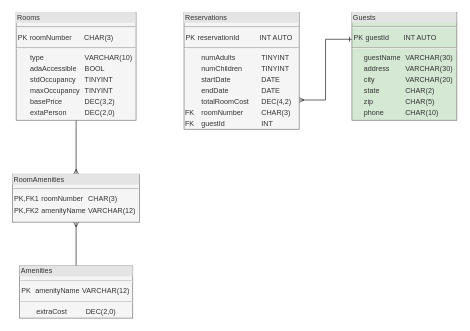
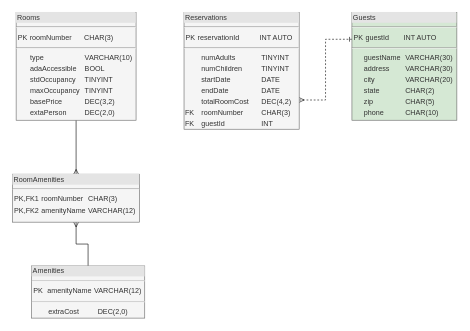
- <mxCell id="4" style="edgeStyle=orthogonalEdgeStyle;rounded=0;orthogonalLoop=1;jettySize=auto;html=1;exitX=0;exitY=0.25;exitDx=0;exitDy=0;entryX=1;entryY=0.75;entryDx=0;entryDy=0;endArrow=ERmany;endFill=0;startArrow=ERone;startFill=0;" edge="1" parent="1" source="5" target="6"><mxGeometry relative="1" as="geometry" /></mxCell>
+ <mxCell id="4" style="edgeStyle=orthogonalEdgeStyle;rounded=0;orthogonalLoop=1;jettySize=auto;html=1;exitX=0;exitY=0.25;exitDx=0;exitDy=0;entryX=1;entryY=0.75;entryDx=0;entryDy=0;endArrow=ERmany;endFill=0;startArrow=ERone;startFill=0;dashed=1;" edge="1" parent="1" source="5" target="6"><mxGeometry relative="1" as="geometry" /></mxCell>
- <mxCell id="8" value="&lt;div style=&quot;box-sizing: border-box ; width: 100% ; background: #e4e4e4 ; padding: 2px&quot;&gt;Amenities&lt;/div&gt;&lt;hr&gt;&lt;table&gt;&lt;tbody&gt;&lt;tr&gt;&lt;td&gt;PK&amp;nbsp;&lt;/td&gt;&lt;td&gt;amenityName&lt;/td&gt;&lt;td&gt;VARCHAR(12)&lt;/td&gt;&lt;/tr&gt;&lt;/tbody&gt;&lt;/table&gt;&lt;hr&gt;&lt;table style=&quot;width: 100% ; font-size: 1em&quot; cellpadding=&quot;2&quot; cellspacing=&quot;0&quot;&gt;&lt;tbody&gt;&lt;tr&gt;&lt;td&gt;&amp;nbsp; &amp;nbsp;&amp;nbsp;&lt;/td&gt;&lt;td&gt;extraCost&lt;/td&gt;&lt;td&gt;DEC(2,0)&lt;/td&gt;&lt;/tr&gt;&lt;/tbody&gt;&lt;/table&gt;" style="verticalAlign=top;align=left;overflow=fill;html=1;fillColor=#f5f5f5;strokeColor=#666666;fontColor=#333333;" vertex="1" parent="1"><mxGeometry x="31.5" y="443" width="189" height="87" as="geometry" /></mxCell>
+ <mxCell id="8" value="&lt;div style=&quot;box-sizing: border-box ; width: 100% ; background: #e4e4e4 ; padding: 2px&quot;&gt;Amenities&lt;/div&gt;&lt;hr&gt;&lt;table&gt;&lt;tbody&gt;&lt;tr&gt;&lt;td&gt;PK&amp;nbsp;&lt;/td&gt;&lt;td&gt;amenityName&lt;/td&gt;&lt;td&gt;VARCHAR(12)&lt;/td&gt;&lt;/tr&gt;&lt;/tbody&gt;&lt;/table&gt;&lt;hr&gt;&lt;table style=&quot;width: 100% ; font-size: 1em&quot; cellpadding=&quot;2&quot; cellspacing=&quot;0&quot;&gt;&lt;tbody&gt;&lt;tr&gt;&lt;td&gt;&amp;nbsp; &amp;nbsp;&amp;nbsp;&lt;/td&gt;&lt;td&gt;extraCost&lt;/td&gt;&lt;td&gt;DEC(2,0)&lt;/td&gt;&lt;/tr&gt;&lt;/tbody&gt;&lt;/table&gt;" style="verticalAlign=top;align=left;overflow=fill;html=1;fillColor=#f5f5f5;strokeColor=#666666;fontColor=#333333;" vertex="1" parent="1"><mxGeometry x="51.5" y="443" width="189" height="87" as="geometry" /></mxCell>
